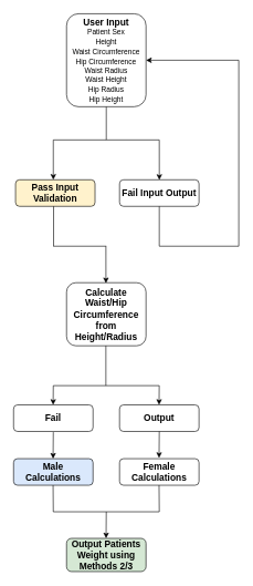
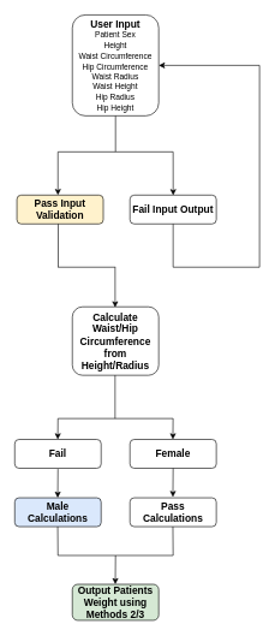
- <mxCell id="19" value="&lt;span style=&quot;font-size: 14px&quot;&gt;&lt;b&gt;Output&lt;/b&gt;&lt;/span&gt;" style="rounded=1;whiteSpace=wrap;html=1;" vertex="1" parent="1"><mxGeometry x="180" y="609" width="120" height="40" as="geometry" /></mxCell>
+ <mxCell id="19" value="&lt;span style=&quot;font-size: 14px&quot;&gt;&lt;b&gt;Female&lt;/b&gt;&lt;/span&gt;" style="rounded=1;whiteSpace=wrap;html=1;" vertex="1" parent="1"><mxGeometry x="180" y="609" width="120" height="40" as="geometry" /></mxCell>
- <mxCell id="26" value="&lt;span style=&quot;font-size: 14px&quot;&gt;&lt;b&gt;Female Calculations&lt;/b&gt;&lt;/span&gt;" style="rounded=1;whiteSpace=wrap;html=1;" vertex="1" parent="1"><mxGeometry x="180" y="690" width="120" height="40" as="geometry" /></mxCell>
+ <mxCell id="26" value="&lt;span style=&quot;font-size: 14px&quot;&gt;&lt;b&gt;Pass Calculations&lt;/b&gt;&lt;/span&gt;" style="rounded=1;whiteSpace=wrap;html=1;" vertex="1" parent="1"><mxGeometry x="180" y="690" width="120" height="40" as="geometry" /></mxCell>
